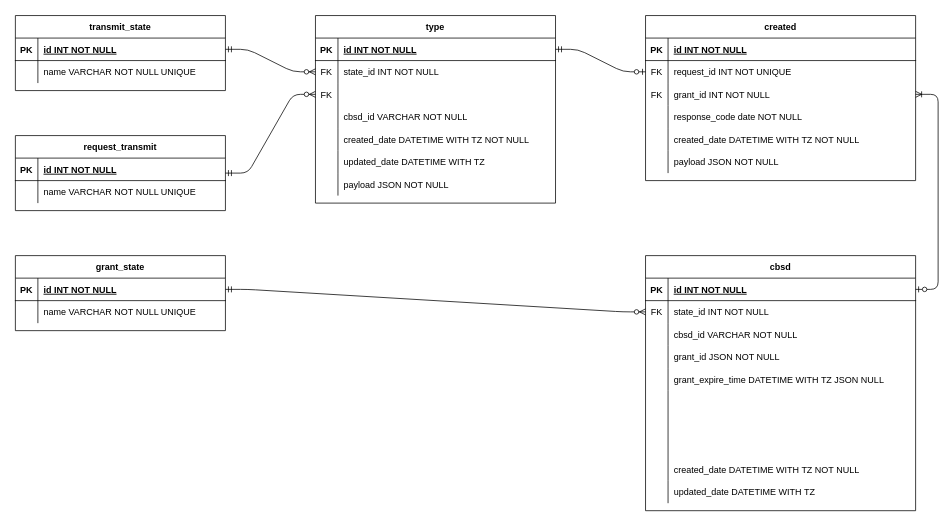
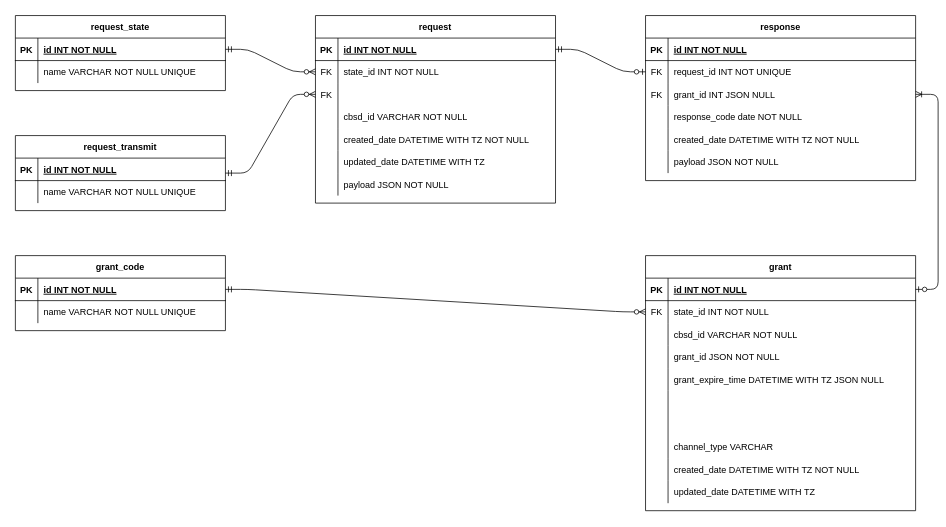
- <mxCell id="25" value="transmit_state" style="shape=table;startSize=30;container=1;collapsible=1;childLayout=tableLayout;fixedRows=1;rowLines=0;fontStyle=1;align=center;resizeLast=1;" parent="1" vertex="1"><mxGeometry x="20" y="20" width="280" height="100" as="geometry" /></mxCell>
+ <mxCell id="25" value="request_state" style="shape=table;startSize=30;container=1;collapsible=1;childLayout=tableLayout;fixedRows=1;rowLines=0;fontStyle=1;align=center;resizeLast=1;" parent="1" vertex="1"><mxGeometry x="20" y="20" width="280" height="100" as="geometry" /></mxCell>
- <mxCell id="4" value="type" style="shape=table;startSize=30;container=1;collapsible=1;childLayout=tableLayout;fixedRows=1;rowLines=0;fontStyle=1;align=center;resizeLast=1;" parent="1" vertex="1"><mxGeometry x="420" y="20" width="320" height="250" as="geometry" /></mxCell>
+ <mxCell id="4" value="request" style="shape=table;startSize=30;container=1;collapsible=1;childLayout=tableLayout;fixedRows=1;rowLines=0;fontStyle=1;align=center;resizeLast=1;" parent="1" vertex="1"><mxGeometry x="420" y="20" width="320" height="250" as="geometry" /></mxCell>
- <mxCell id="47" value="created" style="shape=table;startSize=30;container=1;collapsible=1;childLayout=tableLayout;fixedRows=1;rowLines=0;fontStyle=1;align=center;resizeLast=1;" vertex="1" parent="1"><mxGeometry x="860" y="20" width="360" height="220" as="geometry" /></mxCell>
+ <mxCell id="47" value="response" style="shape=table;startSize=30;container=1;collapsible=1;childLayout=tableLayout;fixedRows=1;rowLines=0;fontStyle=1;align=center;resizeLast=1;" vertex="1" parent="1"><mxGeometry x="860" y="20" width="360" height="220" as="geometry" /></mxCell>
- <mxCell id="56" value="grant_id INT NOT NULL" style="shape=partialRectangle;overflow=hidden;connectable=0;fillColor=none;top=0;left=0;bottom=0;right=0;align=left;spacingLeft=6;" vertex="1" parent="54"><mxGeometry x="30" width="330" height="30" as="geometry" /></mxCell>
+ <mxCell id="56" value="grant_id INT JSON NULL" style="shape=partialRectangle;overflow=hidden;connectable=0;fillColor=none;top=0;left=0;bottom=0;right=0;align=left;spacingLeft=6;" vertex="1" parent="54"><mxGeometry x="30" width="330" height="30" as="geometry" /></mxCell>
- <mxCell id="39" value="grant_state" style="shape=table;startSize=30;container=1;collapsible=1;childLayout=tableLayout;fixedRows=1;rowLines=0;fontStyle=1;align=center;resizeLast=1;" vertex="1" parent="1"><mxGeometry x="20" y="340" width="280" height="100" as="geometry" /></mxCell>
+ <mxCell id="39" value="grant_code" style="shape=table;startSize=30;container=1;collapsible=1;childLayout=tableLayout;fixedRows=1;rowLines=0;fontStyle=1;align=center;resizeLast=1;" vertex="1" parent="1"><mxGeometry x="20" y="340" width="280" height="100" as="geometry" /></mxCell>
- <mxCell id="66" value="cbsd" style="shape=table;startSize=30;container=1;collapsible=1;childLayout=tableLayout;fixedRows=1;rowLines=0;fontStyle=1;align=center;resizeLast=1;" vertex="1" parent="1"><mxGeometry x="860" y="340" width="360" height="340" as="geometry" /></mxCell>
+ <mxCell id="66" value="grant" style="shape=table;startSize=30;container=1;collapsible=1;childLayout=tableLayout;fixedRows=1;rowLines=0;fontStyle=1;align=center;resizeLast=1;" vertex="1" parent="1"><mxGeometry x="860" y="340" width="360" height="340" as="geometry" /></mxCell>
+ <mxCell id="88" value="channel_type VARCHAR" style="shape=partialRectangle;overflow=hidden;connectable=0;fillColor=none;top=0;left=0;bottom=0;right=0;align=left;spacingLeft=6;" vertex="1" parent="86"><mxGeometry x="30" width="330" height="30" as="geometry" /></mxCell>
